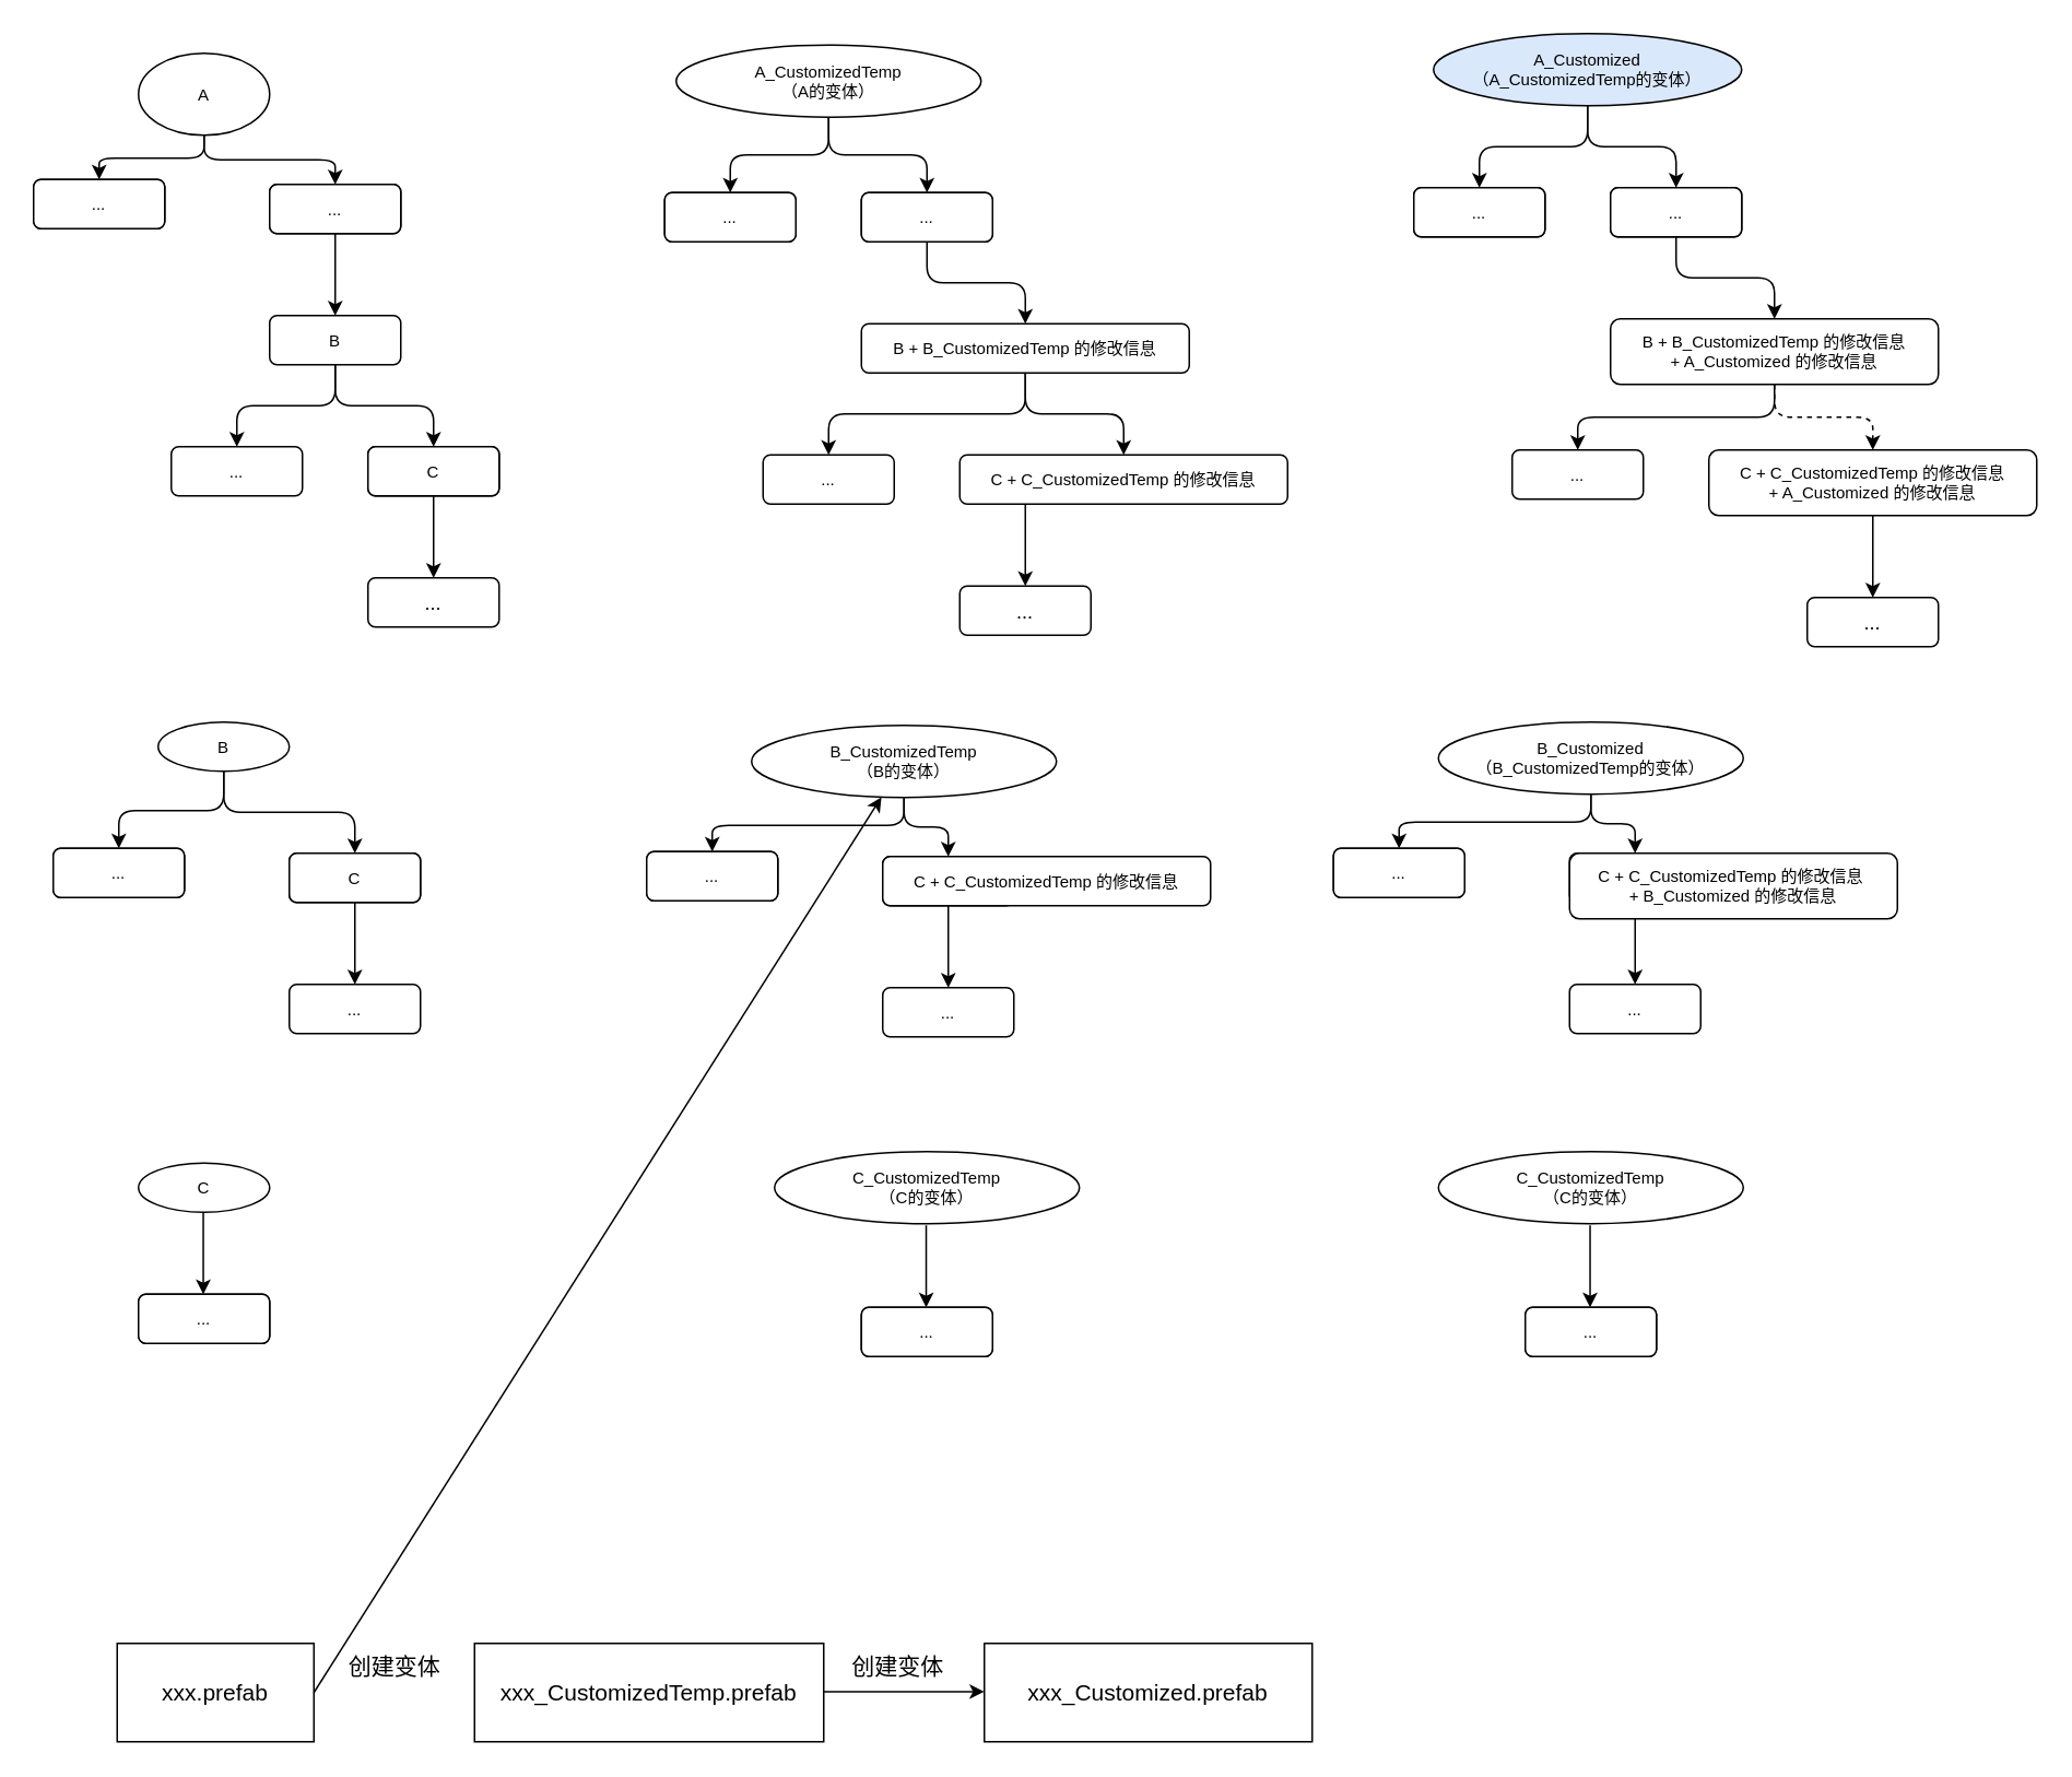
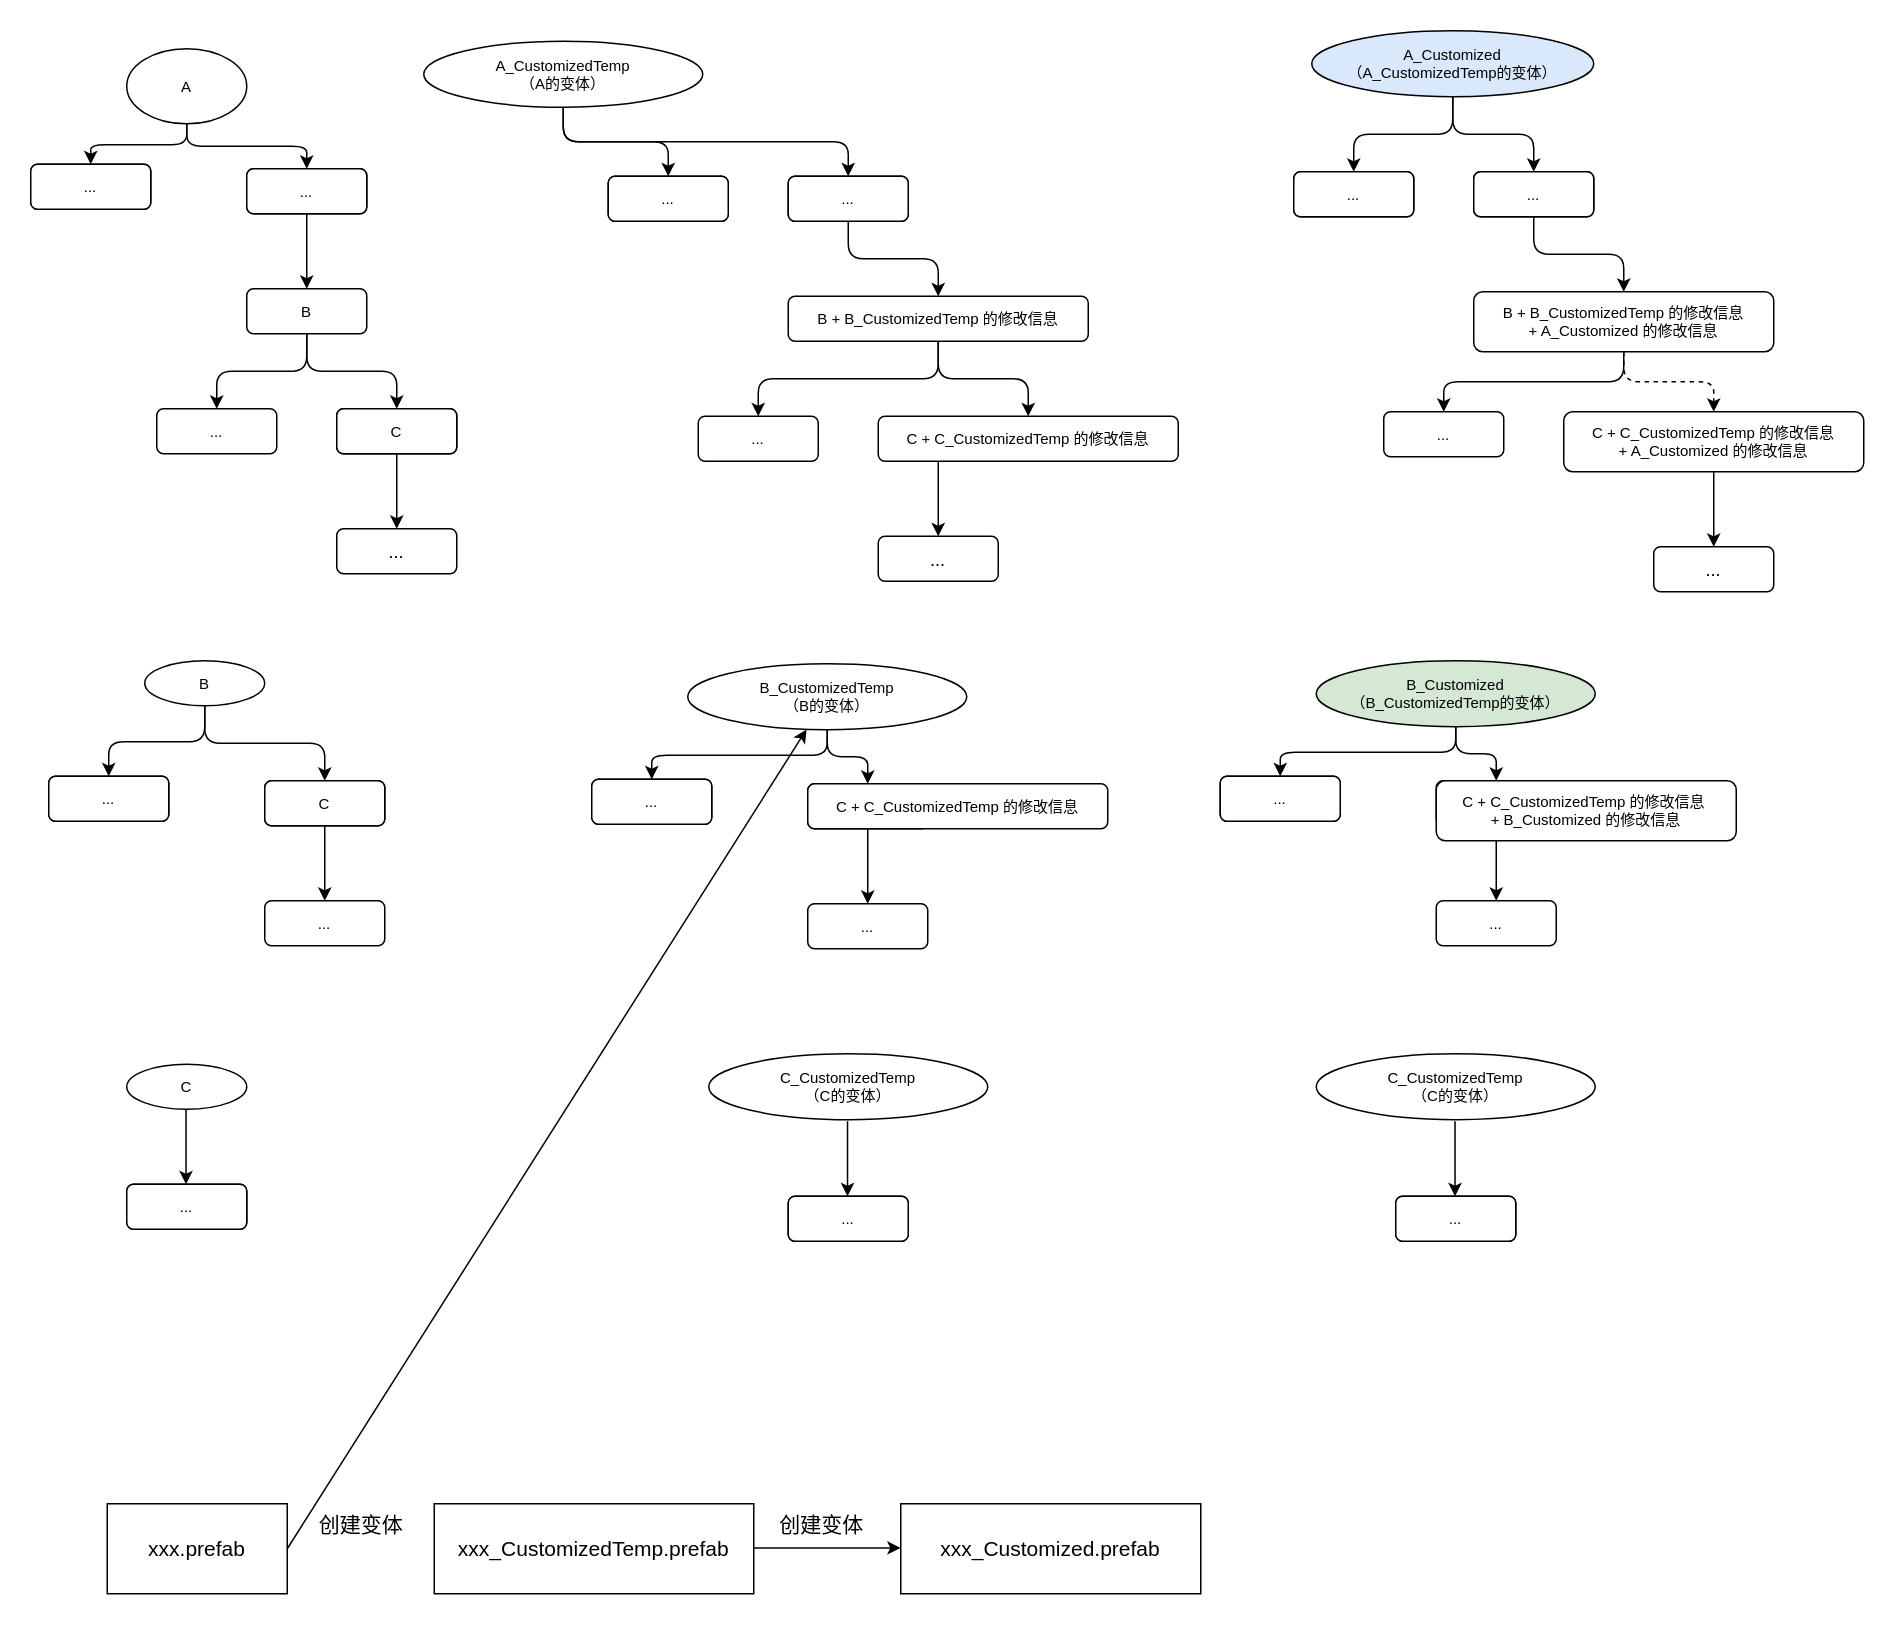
- <mxCell id="18" value="A_CustomizedTemp&#10;（A的变体）" style="ellipse;fontSize=10;" vertex="1" parent="1"><mxGeometry x="412" y="27" width="186" height="44" as="geometry" /></mxCell>
+ <mxCell id="18" value="A_CustomizedTemp&#10;（A的变体）" style="ellipse;fontSize=10;" vertex="1" parent="1"><mxGeometry x="282" y="27" width="186" height="44" as="geometry" /></mxCell>
- <mxCell id="66" value="B_Customized&#10;（B_CustomizedTemp的变体）" style="ellipse;fontSize=10;" vertex="1" parent="1"><mxGeometry x="877" y="440" width="186" height="44" as="geometry" /></mxCell>
+ <mxCell id="66" value="B_Customized&#10;（B_CustomizedTemp的变体）" style="ellipse;fontSize=10;fillColor=#d5e8d4;" vertex="1" parent="1"><mxGeometry x="877" y="440" width="186" height="44" as="geometry" /></mxCell>
